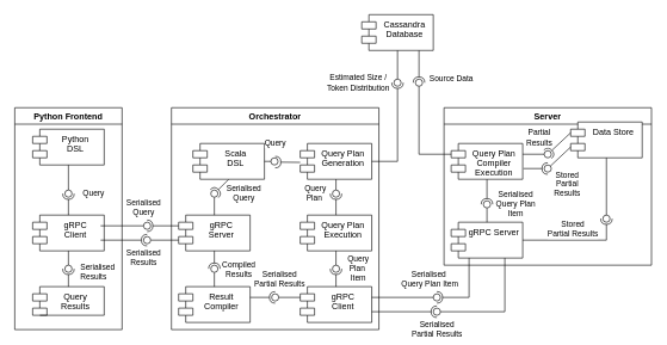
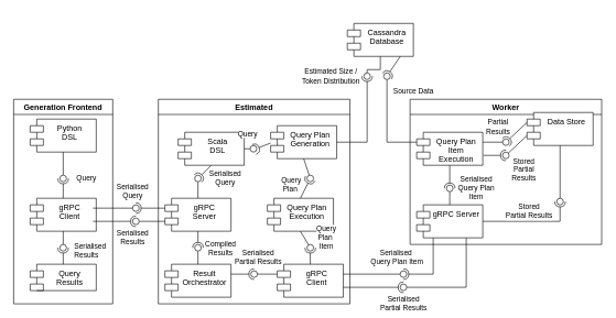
- <mxCell id="18" value="Cassandra&#10;Database" style="shape=module;align=left;spacingLeft=20;align=center;verticalAlign=top;" vertex="1" parent="1"><mxGeometry x="505" y="20" width="100" height="50" as="geometry" /></mxCell>
+ <mxCell id="18" value="Cassandra&#10;Database" style="shape=module;align=left;spacingLeft=20;align=center;verticalAlign=top;" vertex="1" parent="1"><mxGeometry x="525" y="35" width="100" height="50" as="geometry" /></mxCell>
- <mxCell id="2" value="Python Frontend" style="swimlane;whiteSpace=wrap;html=1;spacing=5;" vertex="1" parent="1"><mxGeometry x="20" y="150" width="150" height="310" as="geometry" /></mxCell>
+ <mxCell id="2" value="Generation Frontend" style="swimlane;whiteSpace=wrap;html=1;spacing=5;" vertex="1" parent="1"><mxGeometry x="20" y="150" width="150" height="310" as="geometry" /></mxCell>
- <mxCell id="6" value="Orchestrator" style="swimlane;whiteSpace=wrap;html=1;" vertex="1" parent="1"><mxGeometry x="239" y="150" width="290" height="310" as="geometry" /></mxCell>
+ <mxCell id="6" value="Estimated" style="swimlane;whiteSpace=wrap;html=1;" vertex="1" parent="1"><mxGeometry x="239" y="150" width="290" height="310" as="geometry" /></mxCell>
- <mxCell id="19" value="Server" style="swimlane;whiteSpace=wrap;html=1;" vertex="1" parent="1"><mxGeometry x="620" y="150" width="290" height="220" as="geometry" /></mxCell>
+ <mxCell id="19" value="Worker" style="swimlane;whiteSpace=wrap;html=1;" vertex="1" parent="1"><mxGeometry x="620" y="150" width="290" height="220" as="geometry" /></mxCell>
- <mxCell id="21" value="Query Plan &#10;Compiler &#10;Execution" style="shape=module;align=left;spacingLeft=20;align=center;verticalAlign=top;" vertex="1" parent="19"><mxGeometry x="10" y="50" width="100" height="50" as="geometry" /></mxCell>
+ <mxCell id="21" value="Query Plan &#10;Item &#10;Execution" style="shape=module;align=left;spacingLeft=20;align=center;verticalAlign=top;" vertex="1" parent="19"><mxGeometry x="10" y="50" width="100" height="50" as="geometry" /></mxCell>
- <mxCell id="8" value="Query Plan&#10;Generation" style="shape=module;align=left;spacingLeft=20;align=center;verticalAlign=top;" vertex="1" parent="6"><mxGeometry x="180" y="50" width="100" height="50" as="geometry" /></mxCell>
+ <mxCell id="8" value="Query Plan&#10;Generation" style="shape=module;align=left;spacingLeft=20;align=center;verticalAlign=top;" vertex="1" parent="6"><mxGeometry x="170" y="40" width="100" height="50" as="geometry" /></mxCell>
- <mxCell id="9" value="Query Plan&#10;Execution" style="shape=module;align=left;spacingLeft=20;align=center;verticalAlign=top;" vertex="1" parent="6"><mxGeometry x="180" y="150" width="100" height="50" as="geometry" /></mxCell>
+ <mxCell id="9" value="Query Plan&#10;Execution" style="shape=module;align=left;spacingLeft=20;align=center;verticalAlign=top;" vertex="1" parent="6"><mxGeometry x="165" y="150" width="100" height="50" as="geometry" /></mxCell>
- <mxCell id="14" value="Result&#10;Compiler" style="shape=module;align=left;spacingLeft=20;align=center;verticalAlign=top;" vertex="1" parent="6"><mxGeometry x="10" y="250" width="100" height="50" as="geometry" /></mxCell>
+ <mxCell id="14" value="Result&#10;Orchestrator" style="shape=module;align=left;spacingLeft=20;align=center;verticalAlign=top;" vertex="1" parent="6"><mxGeometry x="10" y="250" width="100" height="50" as="geometry" /></mxCell>
